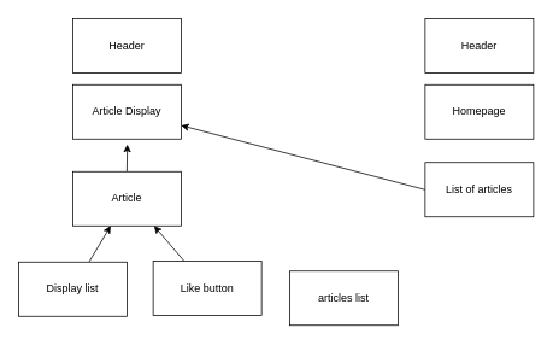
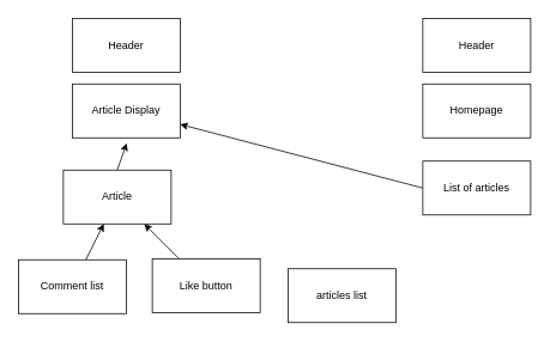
- <mxCell id="3" value="Article" style="whiteSpace=wrap;html=1;" parent="1" vertex="1"><mxGeometry x="80" y="189" width="120" height="60" as="geometry" /></mxCell>
+ <mxCell id="3" value="Article" style="whiteSpace=wrap;html=1;" parent="1" vertex="1"><mxGeometry x="70" y="189" width="120" height="60" as="geometry" /></mxCell>
- <mxCell id="5" value="Display list" style="whiteSpace=wrap;html=1;" parent="1" vertex="1"><mxGeometry x="20" y="289" width="120" height="60" as="geometry" /></mxCell>
+ <mxCell id="5" value="Comment list" style="whiteSpace=wrap;html=1;" parent="1" vertex="1"><mxGeometry x="20" y="289" width="120" height="60" as="geometry" /></mxCell>
